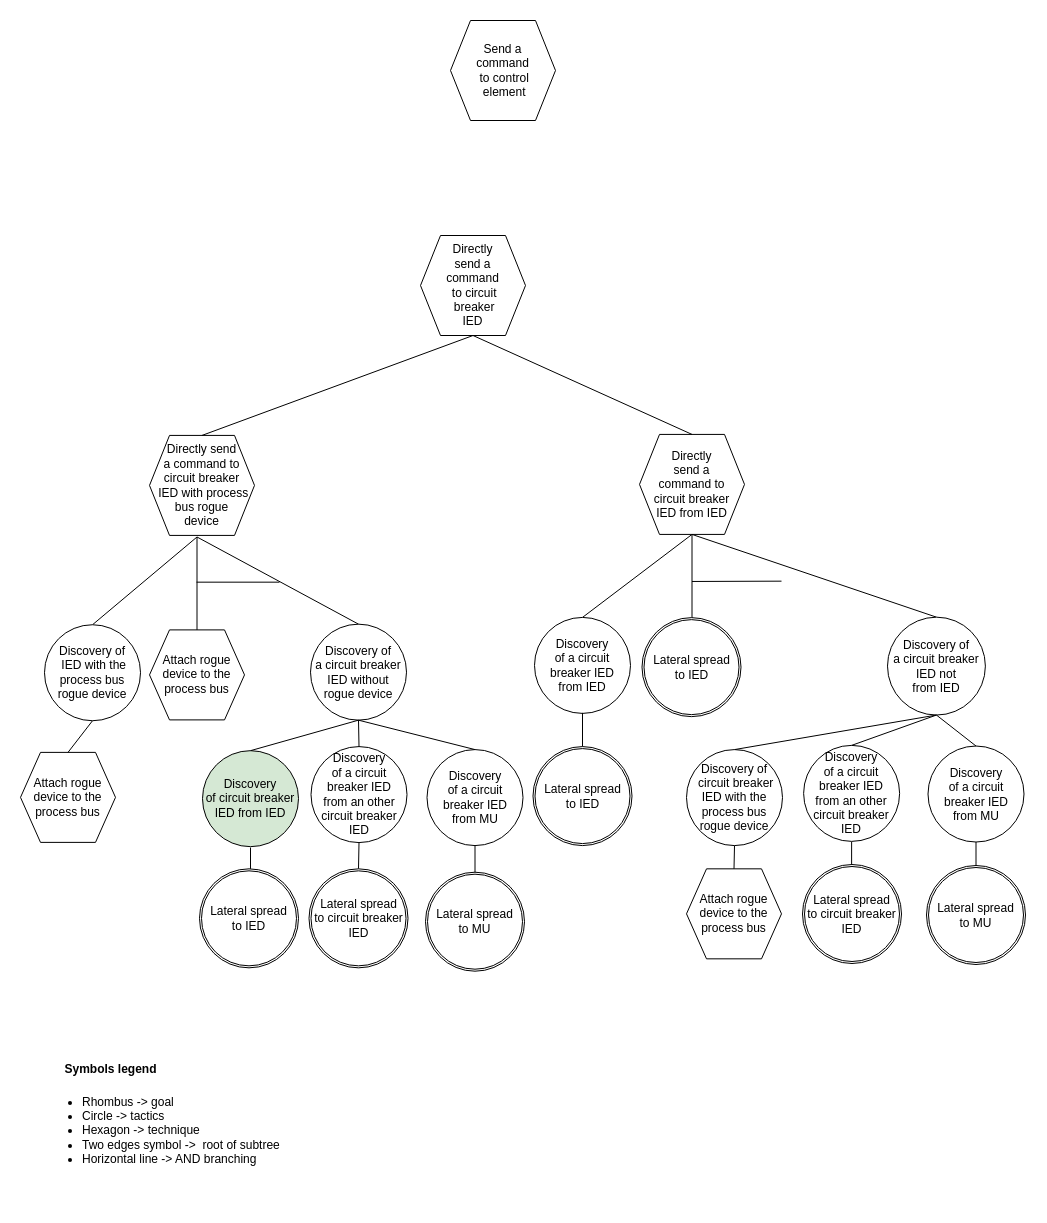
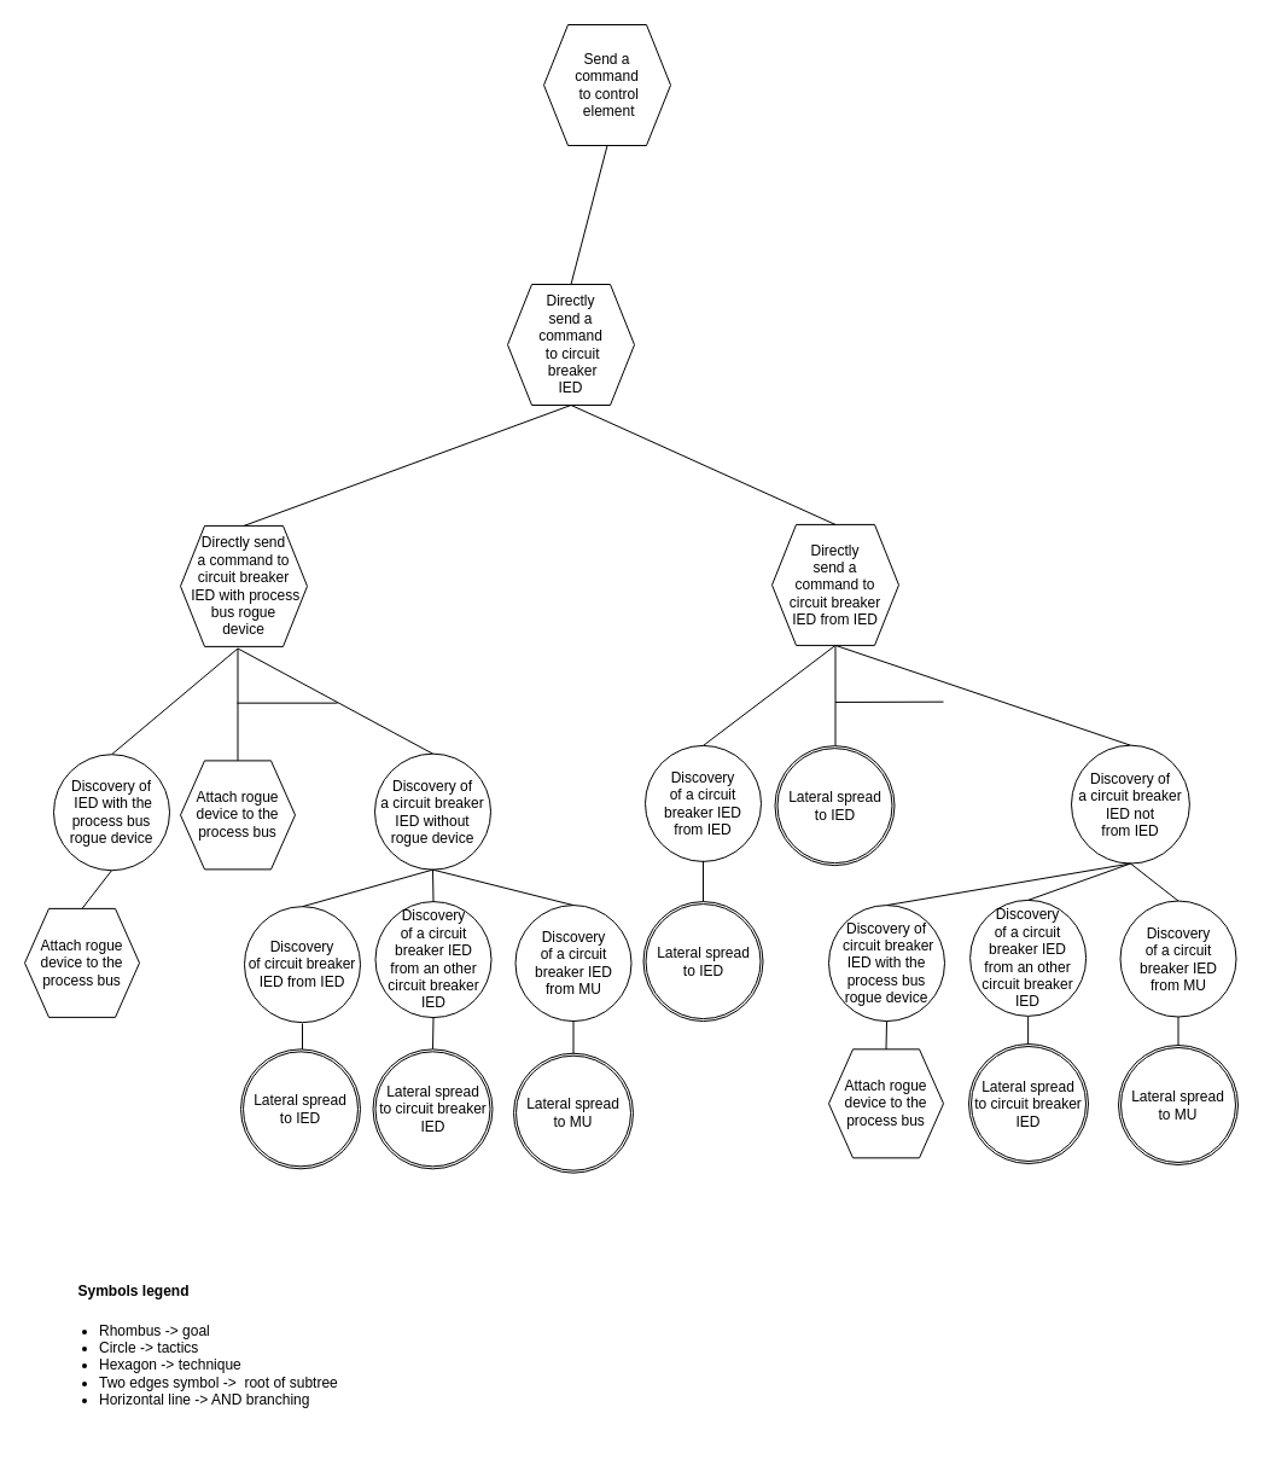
+ <mxCell id="2" value="" style="endArrow=none;html=1;rounded=0;exitX=0.5;exitY=0;exitDx=0;exitDy=0;entryX=0.5;entryY=1;entryDx=0;entryDy=0;" parent="1" source="4" target="3" edge="1"><mxGeometry width="50" height="50" relative="1" as="geometry"><mxPoint x="-1207.25" y="202.5" as="sourcePoint" /><mxPoint x="-712" y="145" as="targetPoint" /><Array as="points" /></mxGeometry></mxCell>
- <mxCell id="37" value="Discovery&lt;br&gt;of circuit breaker IED from IED" style="ellipse;whiteSpace=wrap;html=1;aspect=fixed;fillColor=#d5e8d4;" parent="1" vertex="1"><mxGeometry x="202" y="750.17" width="96" height="96" as="geometry" /></mxCell>
+ <mxCell id="37" value="Discovery&lt;br&gt;of circuit breaker IED from IED" style="ellipse;whiteSpace=wrap;html=1;aspect=fixed;" parent="1" vertex="1"><mxGeometry x="202" y="750.17" width="96" height="96" as="geometry" /></mxCell>
